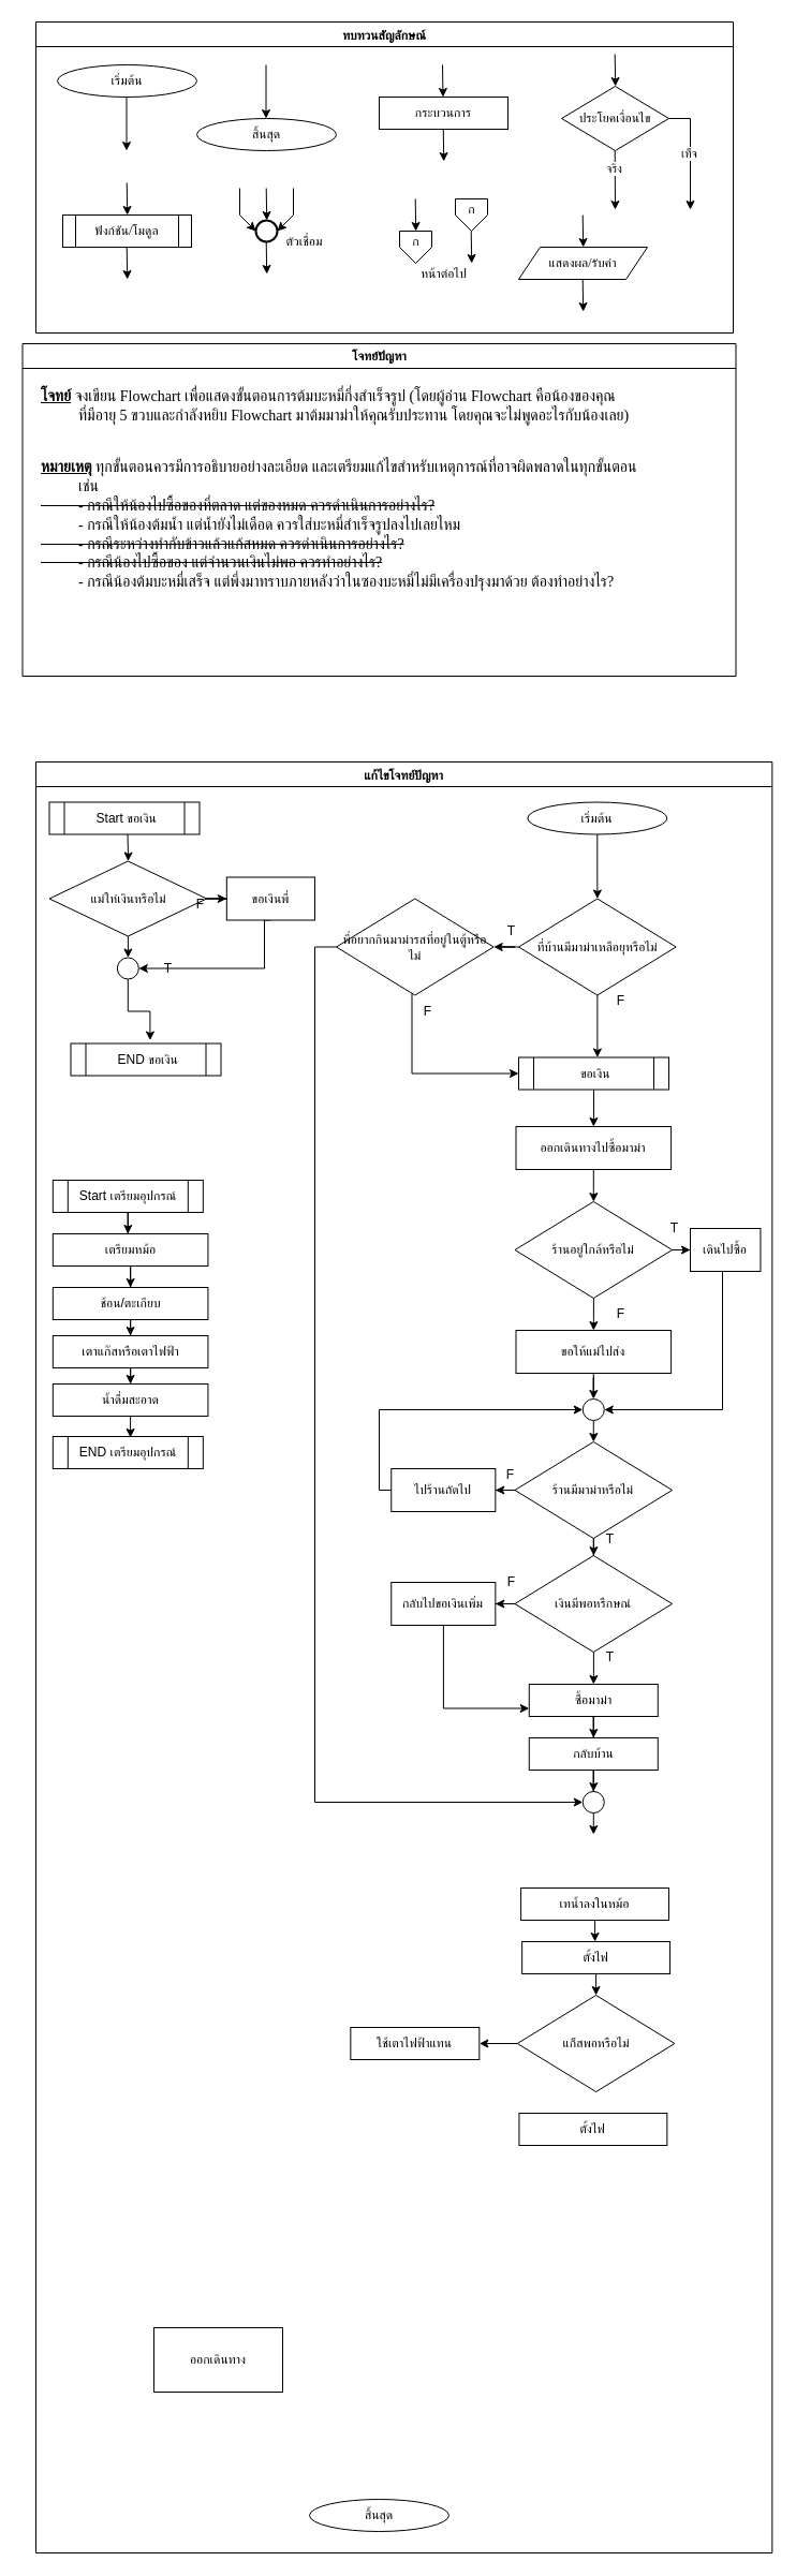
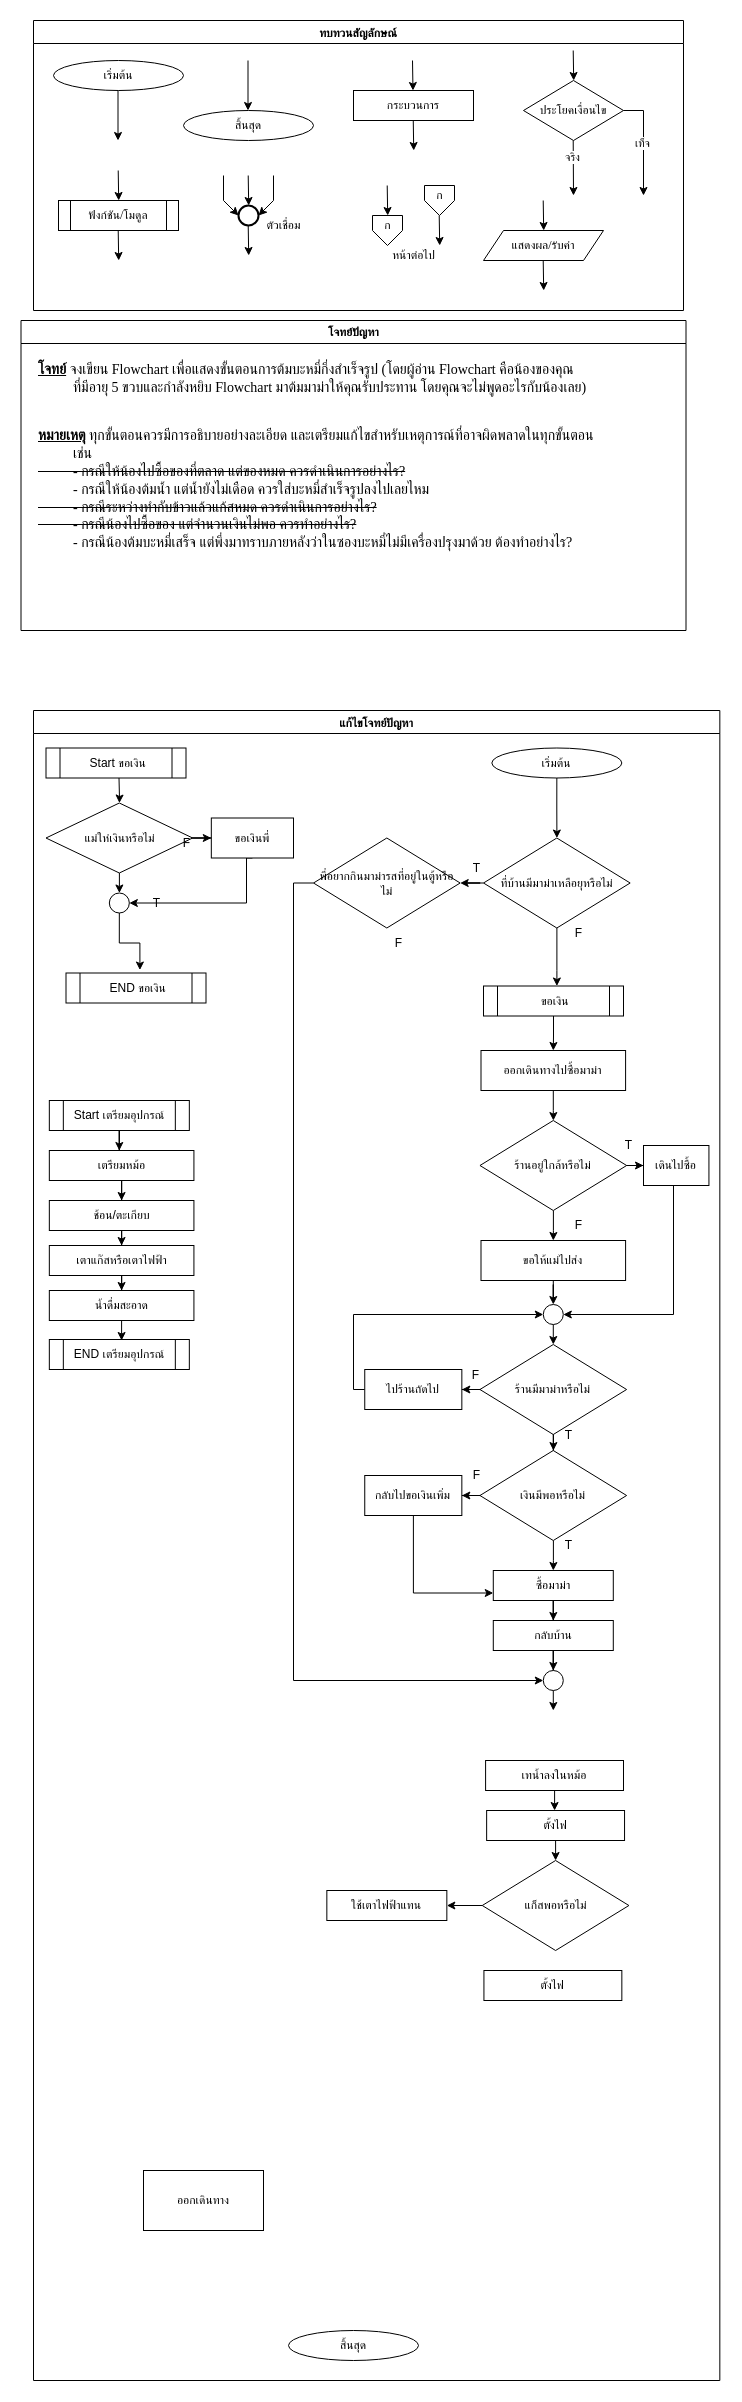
- <mxCell id="58" style="edgeStyle=orthogonalEdgeStyle;rounded=0;orthogonalLoop=1;jettySize=auto;html=1;entryX=0;entryY=0.5;entryDx=0;entryDy=0;" parent="35" source="60" target="57" edge="1"><mxGeometry relative="1" as="geometry"><mxPoint x="430" y="290" as="targetPoint" /><Array as="points"><mxPoint x="350.5" y="291" /></Array></mxGeometry></mxCell>
- <mxCell id="84" value="เงินมีพอหรืกษณ่" style="rhombus;whiteSpace=wrap;html=1;" parent="35" vertex="1"><mxGeometry x="446.45" y="740" width="146.67" height="90" as="geometry" /></mxCell>
+ <mxCell id="84" value="เงินมีพอหรือไม่" style="rhombus;whiteSpace=wrap;html=1;" parent="35" vertex="1"><mxGeometry x="446.45" y="740" width="146.67" height="90" as="geometry" /></mxCell>
